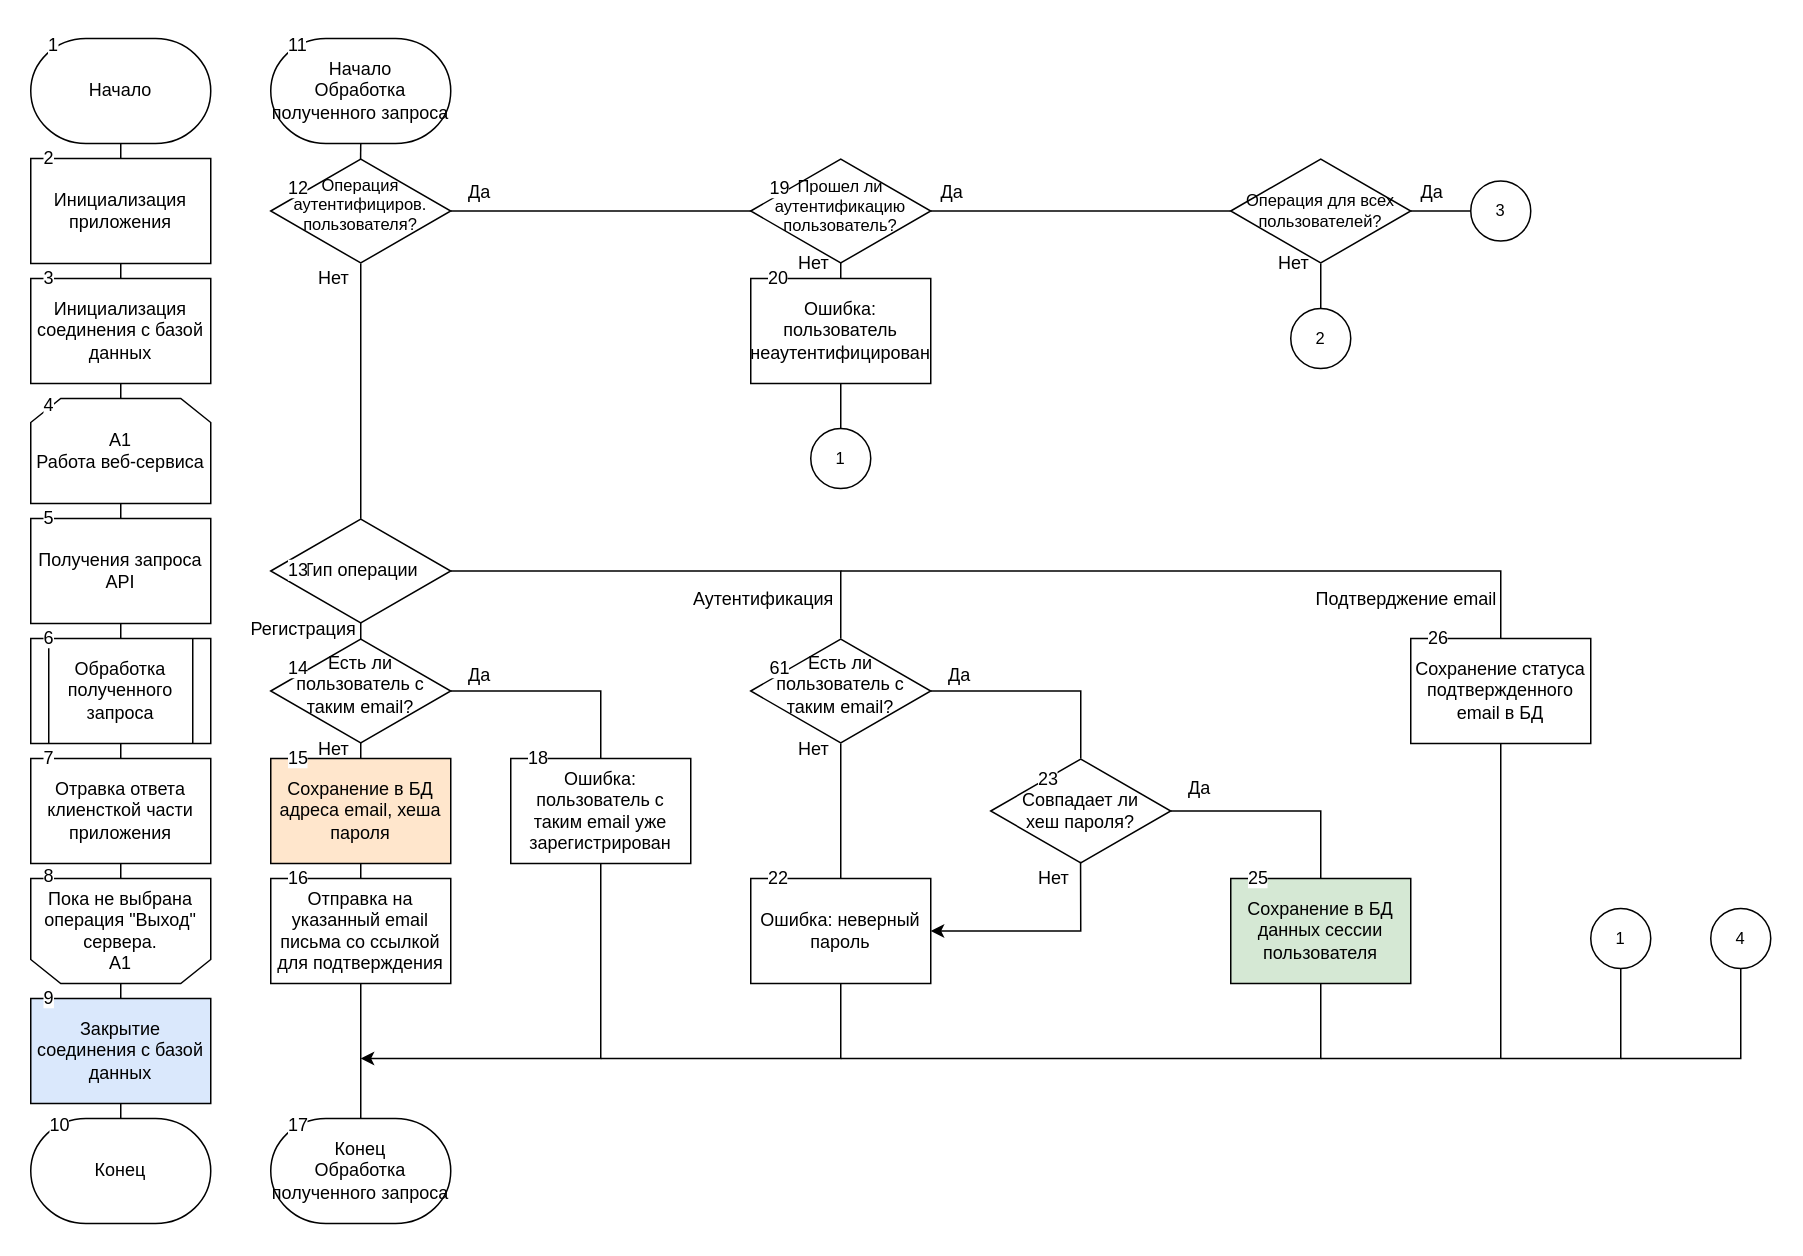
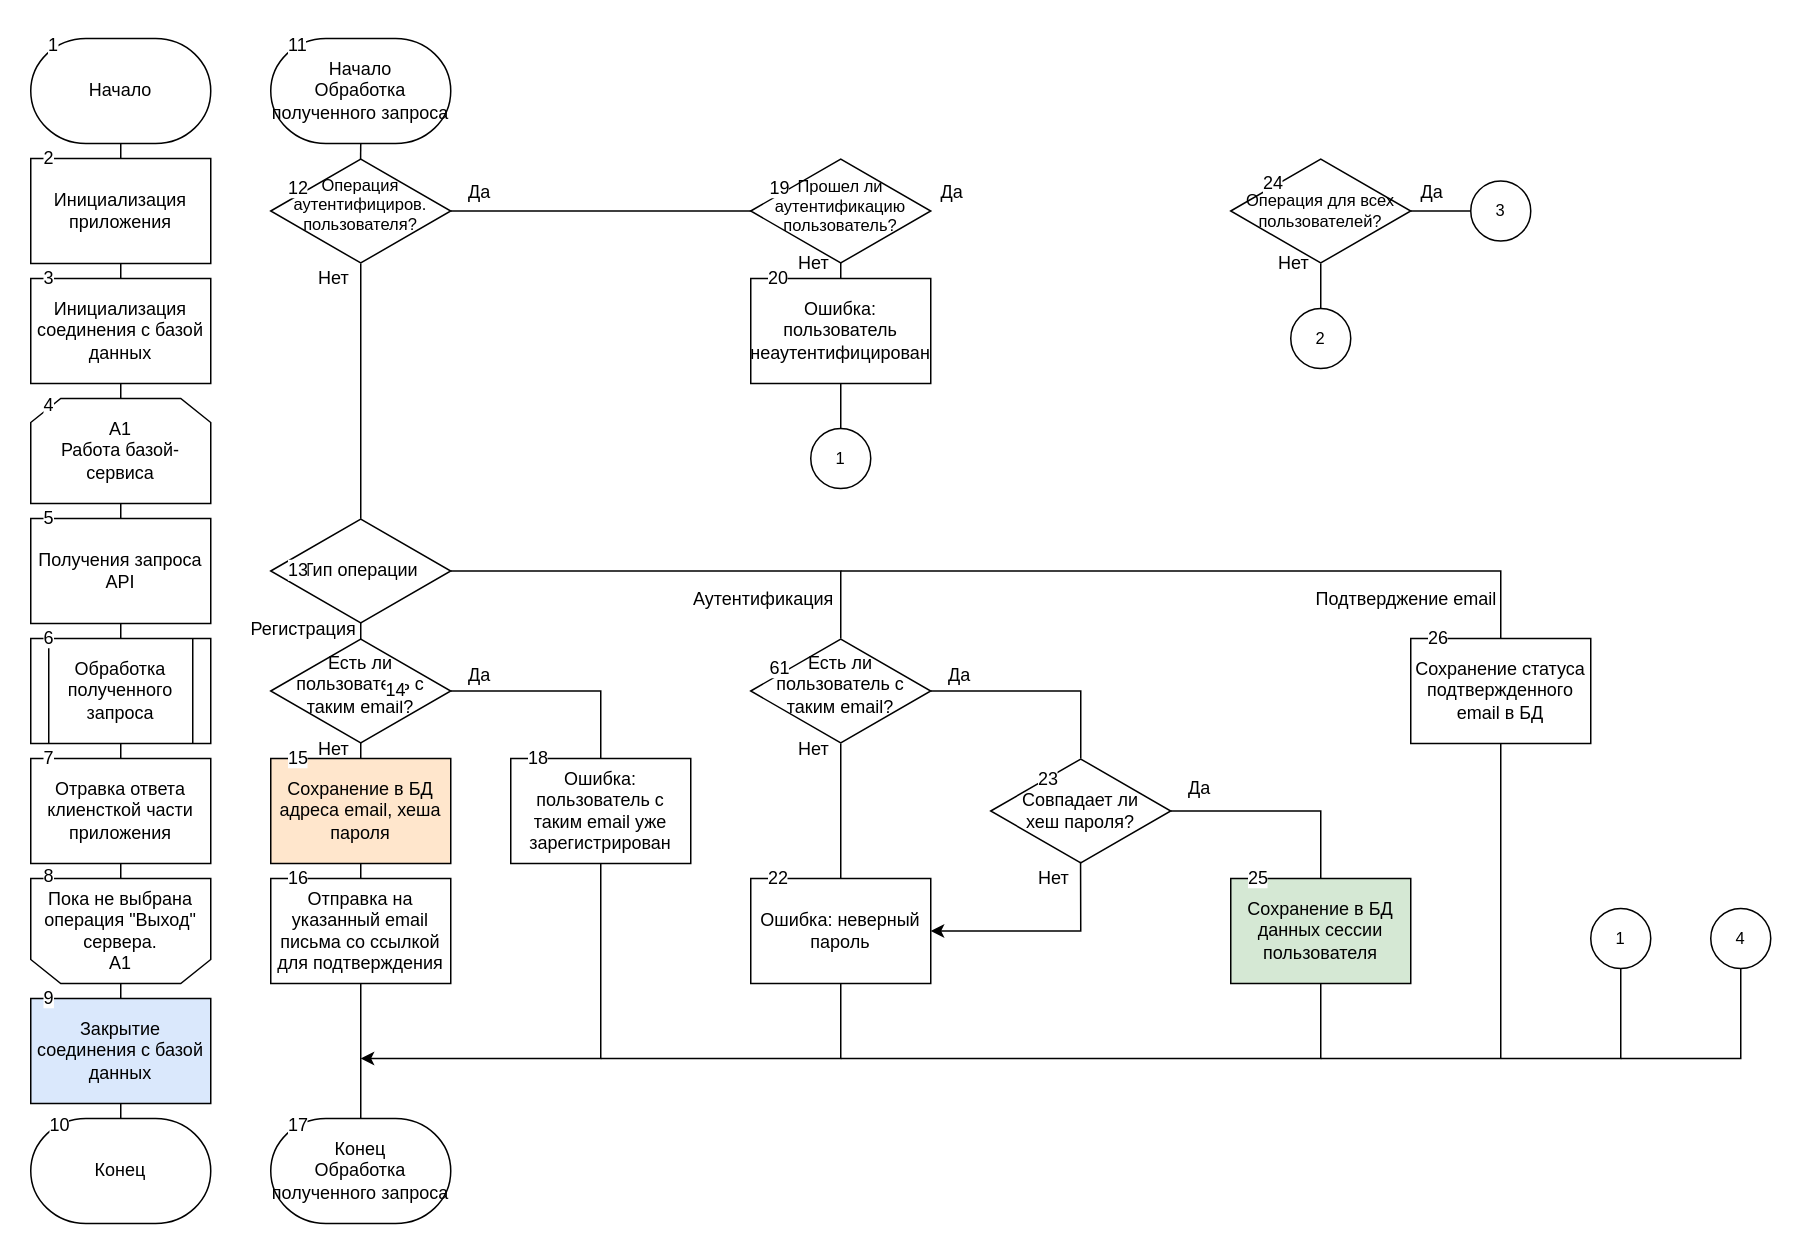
+ <mxCell id="105" value="24" style="text;html=1;resizable=0;points=[];autosize=1;align=left;verticalAlign=top;spacingTop=-4;fontColor=#000000;labelBorderColor=none;labelBackgroundColor=#ffffff;aspect=fixed;" vertex="1" parent="1"><mxGeometry x="840" y="112" width="30" height="20" as="geometry" /></mxCell>
- <mxCell id="61" style="edgeStyle=orthogonalEdgeStyle;rounded=0;orthogonalLoop=1;jettySize=auto;html=1;startArrow=none;startFill=0;endArrow=none;endFill=0;fontSize=11;fontColor=#000000;" edge="1" parent="1" source="62" target="90"><mxGeometry relative="1" as="geometry" /></mxCell>
- <mxCell id="9" value="А1&lt;br&gt;Работа веб-сервиса&lt;br&gt;" style="shape=loopLimit;whiteSpace=wrap;html=1;strokeWidth=1;" vertex="1" parent="1"><mxGeometry y="265" width="120" height="70" as="geometry" x="20" /></mxCell>
+ <mxCell id="9" value="А1&lt;br&gt;Работа базой-сервиса&lt;br&gt;" style="shape=loopLimit;whiteSpace=wrap;html=1;strokeWidth=1;" vertex="1" parent="1"><mxGeometry y="265" width="120" height="70" as="geometry" x="20" /></mxCell>
- <mxCell id="55" value="14" style="text;html=1;resizable=0;points=[];autosize=1;align=left;verticalAlign=top;spacingTop=-4;fontColor=#000000;labelBorderColor=none;labelBackgroundColor=#ffffff;aspect=fixed;" vertex="1" parent="1"><mxGeometry x="190" y="435" width="30" height="20" as="geometry" /></mxCell>
+ <mxCell id="55" value="14" style="text;html=1;resizable=0;points=[];autosize=1;align=left;verticalAlign=top;spacingTop=-4;fontColor=#000000;labelBorderColor=none;labelBackgroundColor=#ffffff;aspect=fixed;" vertex="1" parent="1"><mxGeometry x="255" y="450" width="30" height="20" as="geometry" /></mxCell>
